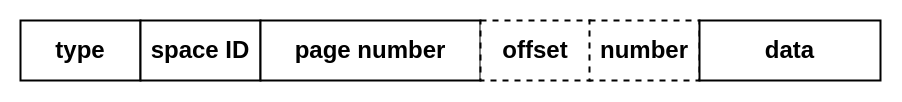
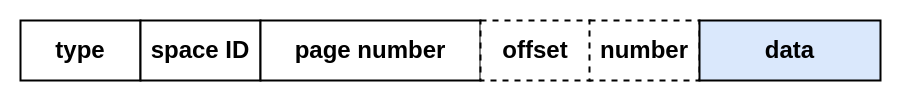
- <mxCell id="7" value="&lt;span style=&quot;font-size: 24px;&quot;&gt;&lt;b&gt;data&lt;/b&gt;&lt;/span&gt;" style="rounded=0;whiteSpace=wrap;html=1;strokeWidth=2;" vertex="1" parent="1"><mxGeometry x="699" y="20" width="181" height="60" as="geometry" /></mxCell>
+ <mxCell id="7" value="&lt;span style=&quot;font-size: 24px;&quot;&gt;&lt;b&gt;data&lt;/b&gt;&lt;/span&gt;" style="rounded=0;whiteSpace=wrap;html=1;strokeWidth=2;fillColor=#dae8fc;" vertex="1" parent="1"><mxGeometry x="699" y="20" width="181" height="60" as="geometry" /></mxCell>
